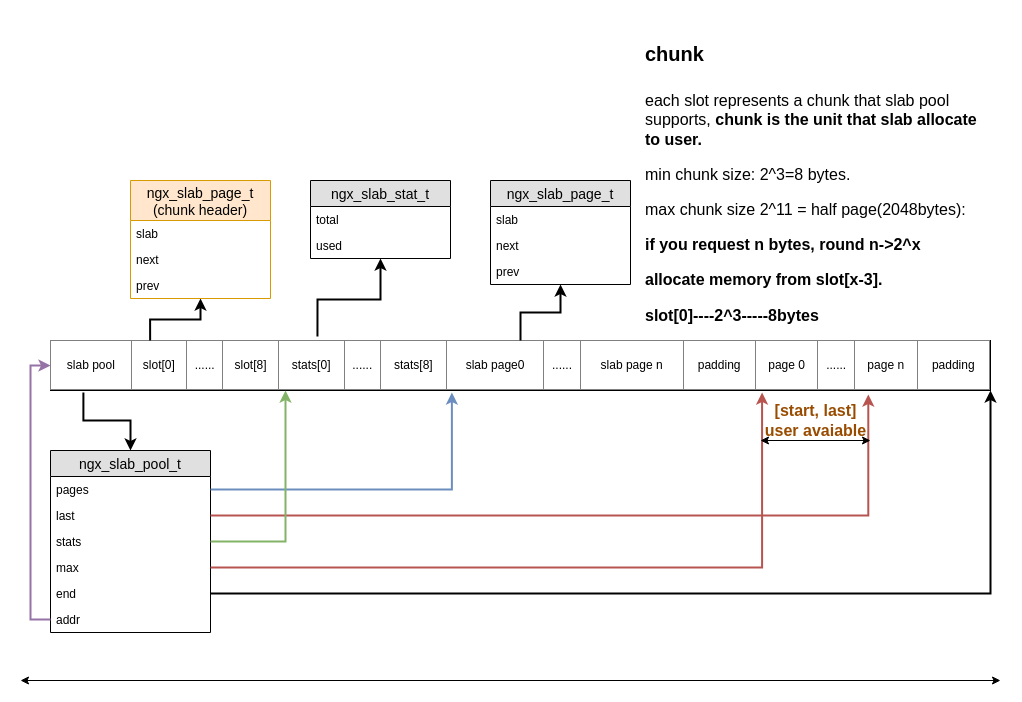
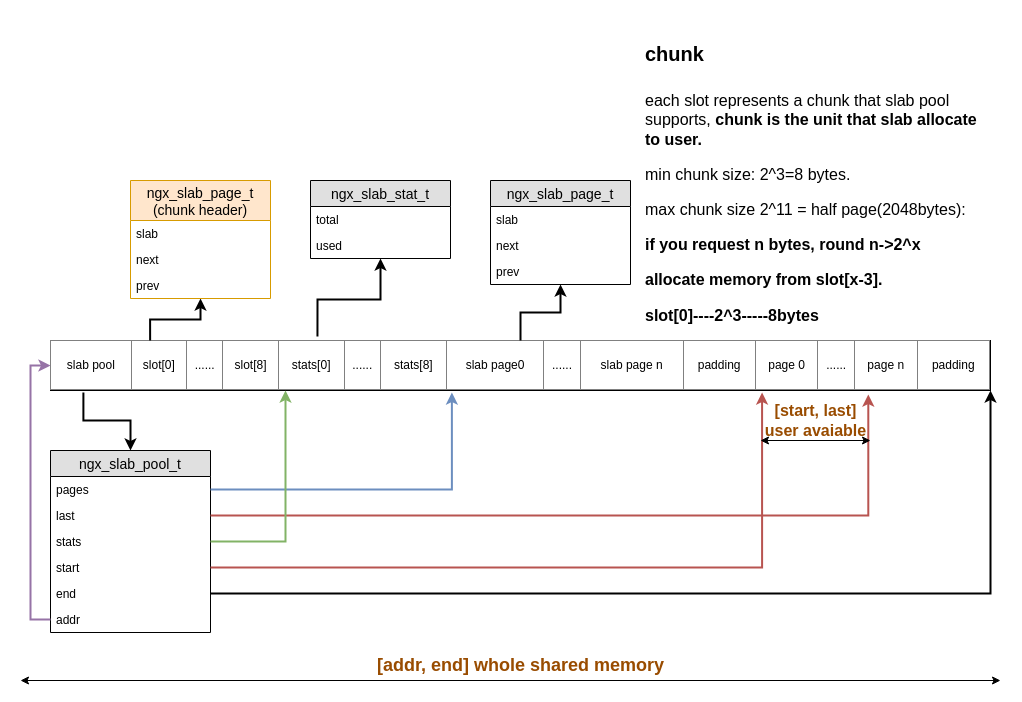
- <mxCell id="8" value="max" style="text;strokeColor=none;fillColor=none;spacingLeft=4;spacingRight=4;overflow=hidden;rotatable=0;points=[[0,0.5],[1,0.5]];portConstraint=eastwest;fontSize=12;" parent="4" vertex="1"><mxGeometry y="104" width="160" height="26" as="geometry" /></mxCell>
+ <mxCell id="8" value="start" style="text;strokeColor=none;fillColor=none;spacingLeft=4;spacingRight=4;overflow=hidden;rotatable=0;points=[[0,0.5],[1,0.5]];portConstraint=eastwest;fontSize=12;" parent="4" vertex="1"><mxGeometry y="104" width="160" height="26" as="geometry" /></mxCell>
+ <mxCell id="33" value="[addr, end] whole shared memory" style="text;html=1;align=center;verticalAlign=middle;resizable=0;points=[];autosize=1;fontStyle=1;fontColor=#994C00;fontSize=18;" parent="1" vertex="1"><mxGeometry x="365" y="650" width="310" height="30" as="geometry" /></mxCell>
